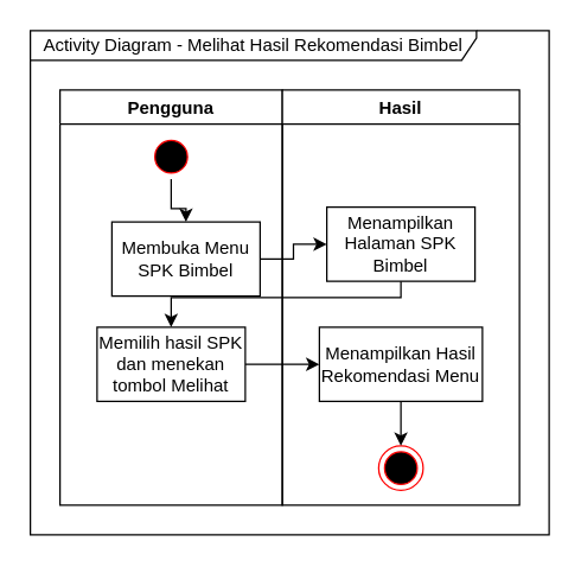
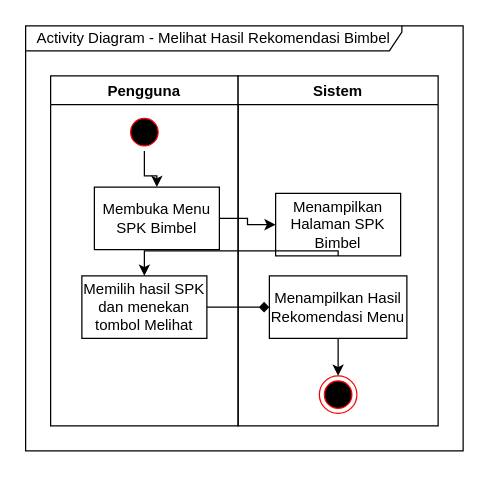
- <mxCell id="8" value="Hasil" style="swimlane;" parent="1" vertex="1"><mxGeometry x="190" y="60" width="160" height="280" as="geometry" /></mxCell>
+ <mxCell id="8" value="Sistem" style="swimlane;" parent="1" vertex="1"><mxGeometry x="190" y="60" width="160" height="280" as="geometry" /></mxCell>
- <mxCell id="9" value="Menampilkan Halaman SPK Bimbel" style="html=1;dashed=0;whiteSpace=wrap;" parent="8" vertex="1"><mxGeometry x="30" y="79" width="100" height="50" as="geometry" /></mxCell>
+ <mxCell id="9" value="Menampilkan Halaman SPK Bimbel" style="html=1;dashed=0;whiteSpace=wrap;" parent="8" vertex="1"><mxGeometry x="30" y="94" width="100" height="50" as="geometry" /></mxCell>
- <mxCell id="13" style="edgeStyle=orthogonalEdgeStyle;rounded=0;orthogonalLoop=1;jettySize=auto;html=1;entryX=0;entryY=0.5;entryDx=0;entryDy=0;" parent="1" source="14" target="12" edge="1"><mxGeometry relative="1" as="geometry"><mxPoint x="220" y="245" as="targetPoint" /></mxGeometry></mxCell>
+ <mxCell id="13" style="edgeStyle=orthogonalEdgeStyle;rounded=0;orthogonalLoop=1;jettySize=auto;html=1;entryX=0;entryY=0.5;entryDx=0;entryDy=0;endArrow=diamond;" parent="1" source="14" target="12" edge="1"><mxGeometry relative="1" as="geometry"><mxPoint x="220" y="245" as="targetPoint" /></mxGeometry></mxCell>
